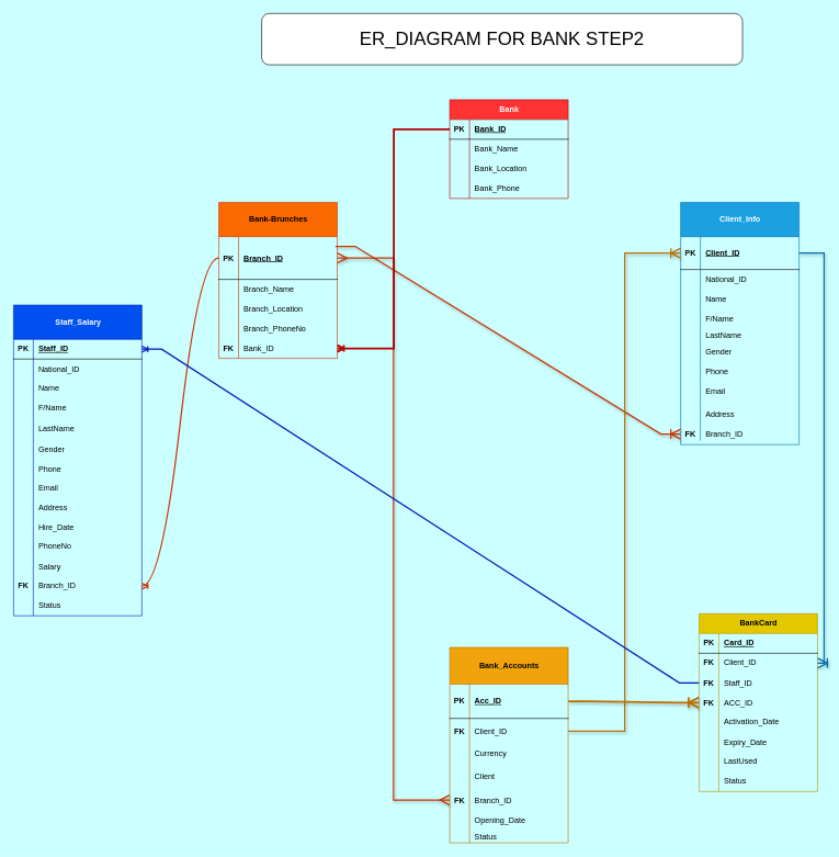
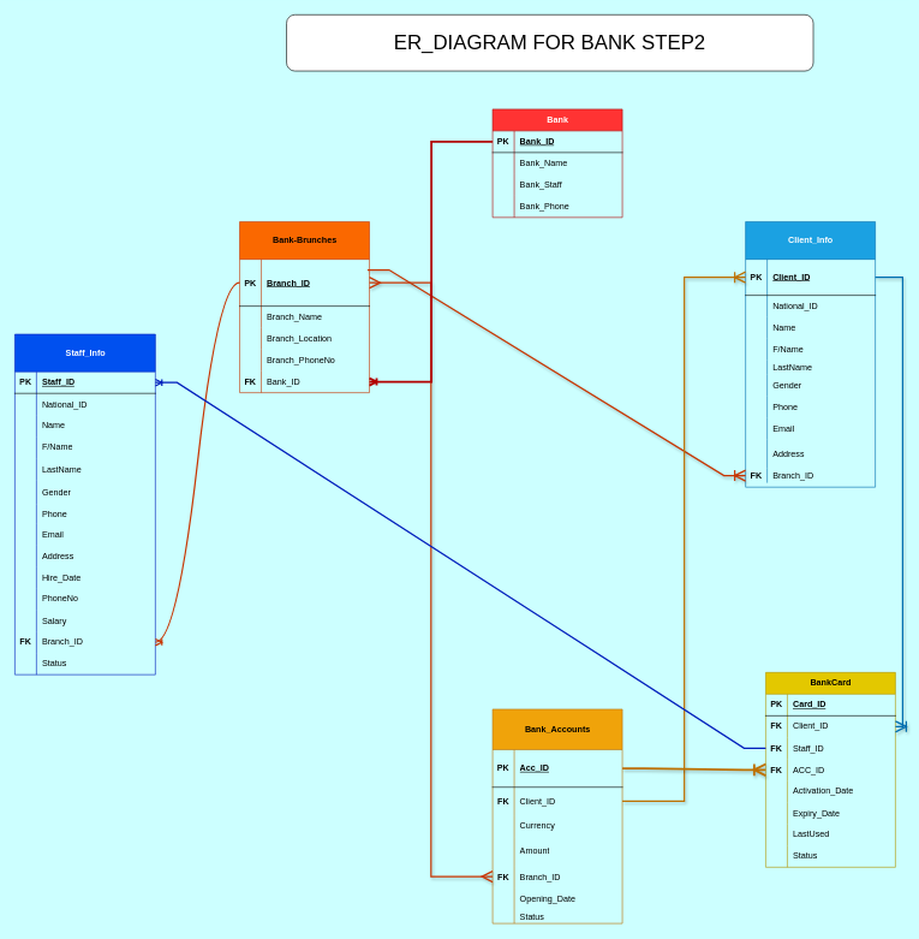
- <mxCell id="154" value="Bank_Location" style="shape=partialRectangle;connectable=0;fillColor=none;top=0;left=0;bottom=0;right=0;align=left;spacingLeft=6;overflow=hidden;whiteSpace=wrap;html=1;" parent="152" vertex="1"><mxGeometry x="30" width="150" height="30" as="geometry"><mxRectangle width="150" height="30" as="alternateBounds" /></mxGeometry></mxCell>
+ <mxCell id="154" value="Bank_Staff" style="shape=partialRectangle;connectable=0;fillColor=none;top=0;left=0;bottom=0;right=0;align=left;spacingLeft=6;overflow=hidden;whiteSpace=wrap;html=1;" parent="152" vertex="1"><mxGeometry x="30" width="150" height="30" as="geometry"><mxRectangle width="150" height="30" as="alternateBounds" /></mxGeometry></mxCell>
- <mxCell id="2" value="Staff_Salary" style="shape=table;startSize=52;container=1;collapsible=1;childLayout=tableLayout;fixedRows=1;rowLines=0;fontStyle=1;align=center;resizeLast=1;html=1;fillColor=#0050ef;strokeColor=#001DBC;fontColor=#ffffff;" parent="1" vertex="1"><mxGeometry x="20" y="463" width="195" height="472" as="geometry" /></mxCell>
+ <mxCell id="2" value="Staff_Info" style="shape=table;startSize=52;container=1;collapsible=1;childLayout=tableLayout;fixedRows=1;rowLines=0;fontStyle=1;align=center;resizeLast=1;html=1;fillColor=#0050ef;strokeColor=#001DBC;fontColor=#ffffff;" parent="1" vertex="1"><mxGeometry x="20" y="463" width="195" height="472" as="geometry" /></mxCell>
- <mxCell id="104" value="Client" style="shape=partialRectangle;connectable=0;fillColor=none;top=0;left=0;bottom=0;right=0;align=left;spacingLeft=6;overflow=hidden;whiteSpace=wrap;html=1;" parent="102" vertex="1"><mxGeometry x="30" width="150" height="40" as="geometry"><mxRectangle width="150" height="40" as="alternateBounds" /></mxGeometry></mxCell>
+ <mxCell id="104" value="Amount" style="shape=partialRectangle;connectable=0;fillColor=none;top=0;left=0;bottom=0;right=0;align=left;spacingLeft=6;overflow=hidden;whiteSpace=wrap;html=1;" parent="102" vertex="1"><mxGeometry x="30" width="150" height="40" as="geometry"><mxRectangle width="150" height="40" as="alternateBounds" /></mxGeometry></mxCell>
